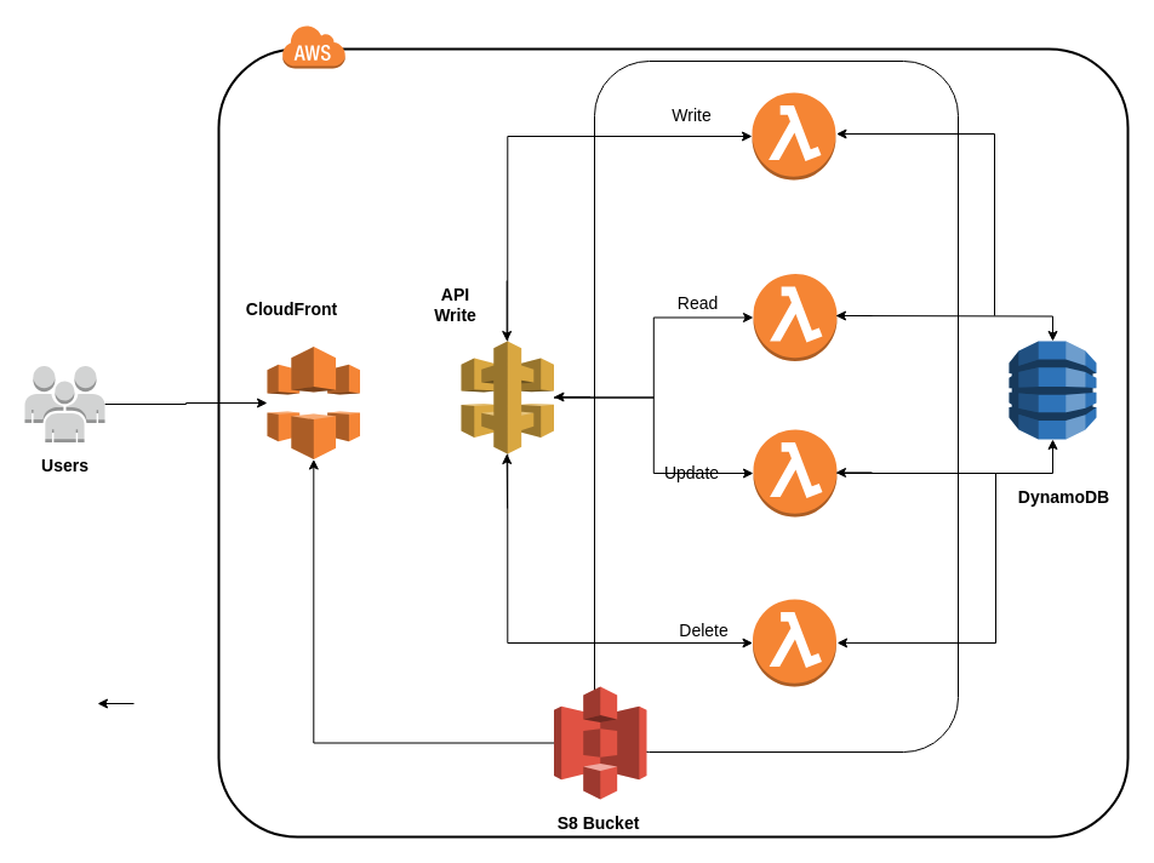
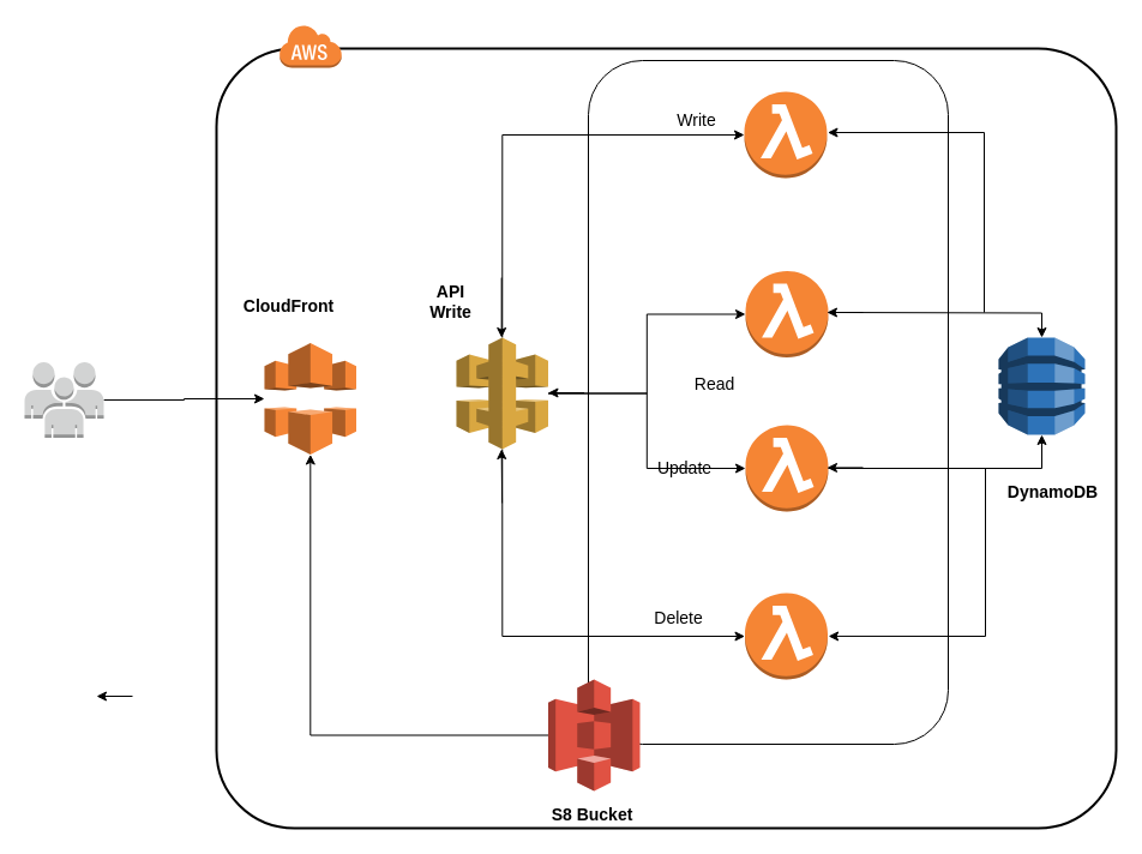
- <mxCell id="24" value="Write" style="text;html=1;resizable=0;autosize=1;align=center;verticalAlign=middle;points=[];fillColor=none;strokeColor=none;rounded=0;fontSize=14;" vertex="1" parent="1"><mxGeometry x="545" y="85" width="50" height="20" as="geometry" /></mxCell>
+ <mxCell id="24" value="Write" style="text;html=1;resizable=0;autosize=1;align=center;verticalAlign=middle;points=[];fillColor=none;strokeColor=none;rounded=0;fontSize=14;" vertex="1" parent="1"><mxGeometry x="555" y="90" width="50" height="20" as="geometry" /></mxCell>
- <mxCell id="25" value="Read" style="text;html=1;resizable=0;autosize=1;align=center;verticalAlign=middle;points=[];fillColor=none;strokeColor=none;rounded=0;fontSize=14;" vertex="1" parent="1"><mxGeometry x="550" y="240" width="50" height="20" as="geometry" /></mxCell>
+ <mxCell id="25" value="Read" style="text;html=1;resizable=0;autosize=1;align=center;verticalAlign=middle;points=[];fillColor=none;strokeColor=none;rounded=0;fontSize=14;" vertex="1" parent="1"><mxGeometry x="570" y="310" width="50" height="20" as="geometry" /></mxCell>
- <mxCell id="20" value="&lt;b&gt;Users&lt;/b&gt;" style="text;html=1;resizable=0;autosize=1;align=center;verticalAlign=middle;points=[];fillColor=none;strokeColor=none;rounded=0;fontSize=14;" parent="1" vertex="1"><mxGeometry x="28" y="374" width="50" height="20" as="geometry" /></mxCell>
- <mxCell id="19" value="Delete" style="text;html=1;resizable=0;autosize=1;align=center;verticalAlign=middle;points=[];fillColor=none;strokeColor=none;rounded=0;fontSize=14;" parent="1" vertex="1"><mxGeometry x="550" y="510" width="60" height="20" as="geometry" /></mxCell>
+ <mxCell id="19" value="Delete" style="text;html=1;resizable=0;autosize=1;align=center;verticalAlign=middle;points=[];fillColor=none;strokeColor=none;rounded=0;fontSize=14;" parent="1" vertex="1"><mxGeometry x="535" y="505" width="60" height="20" as="geometry" /></mxCell>
